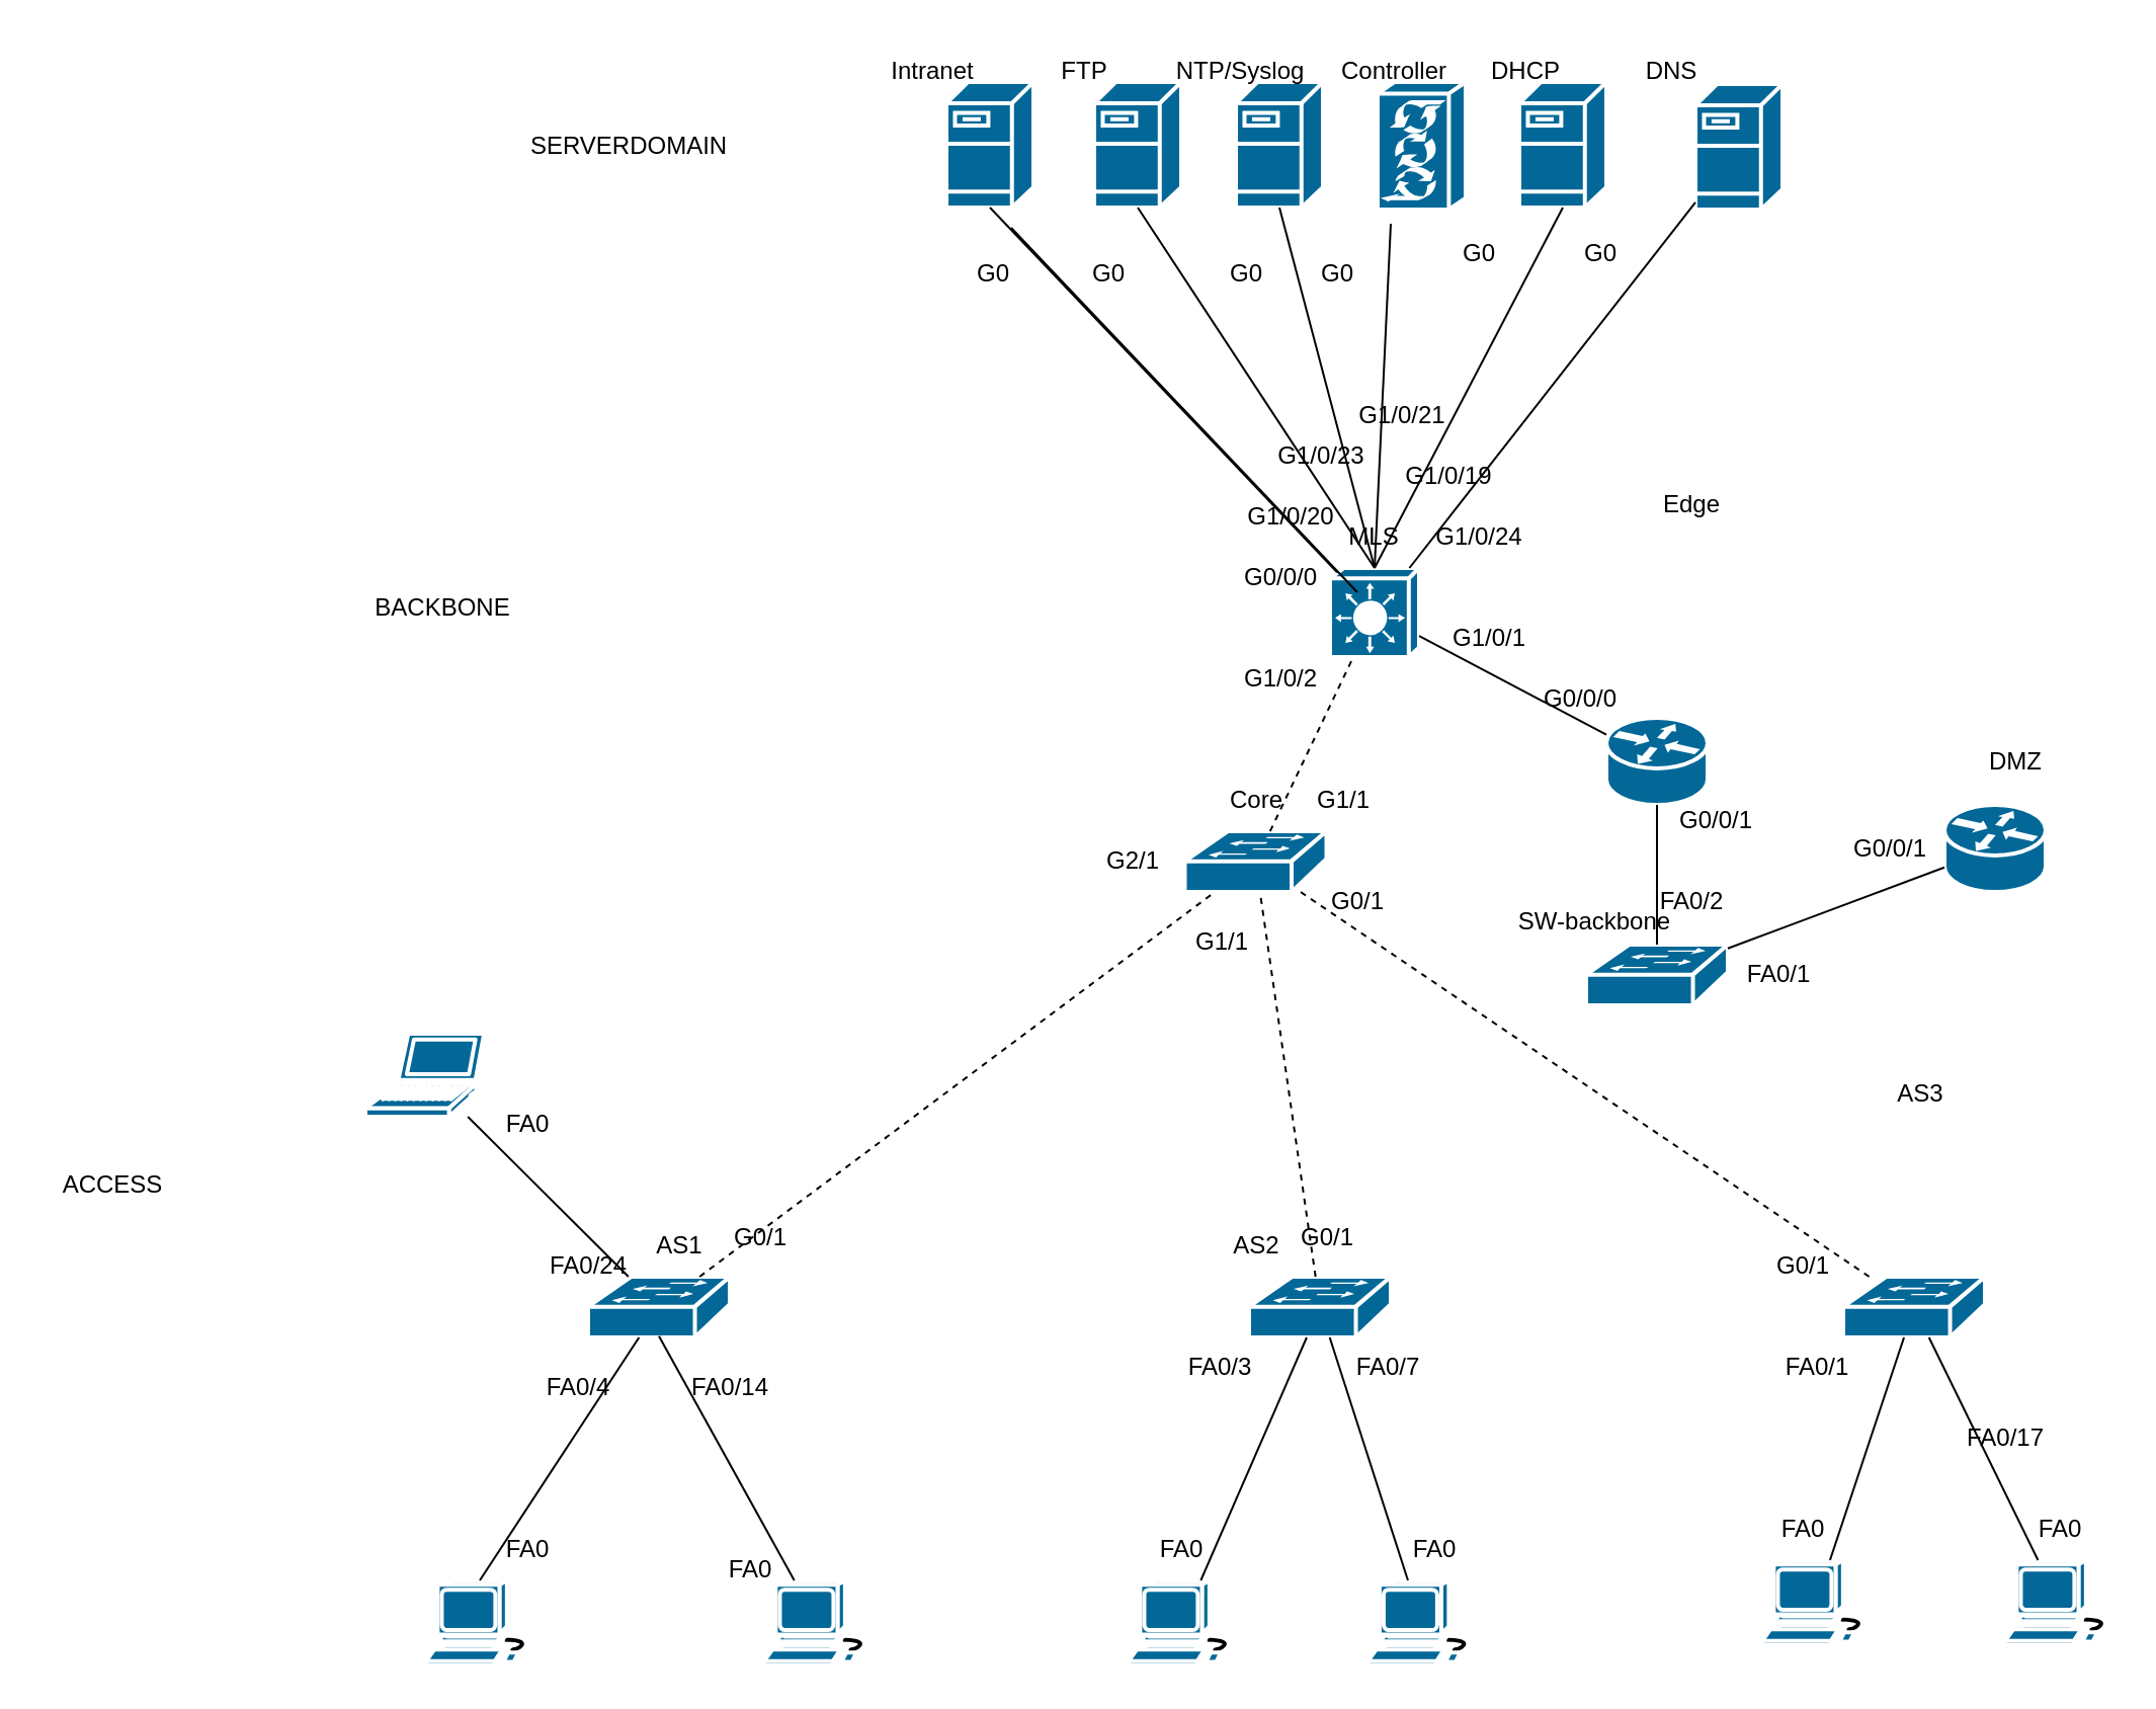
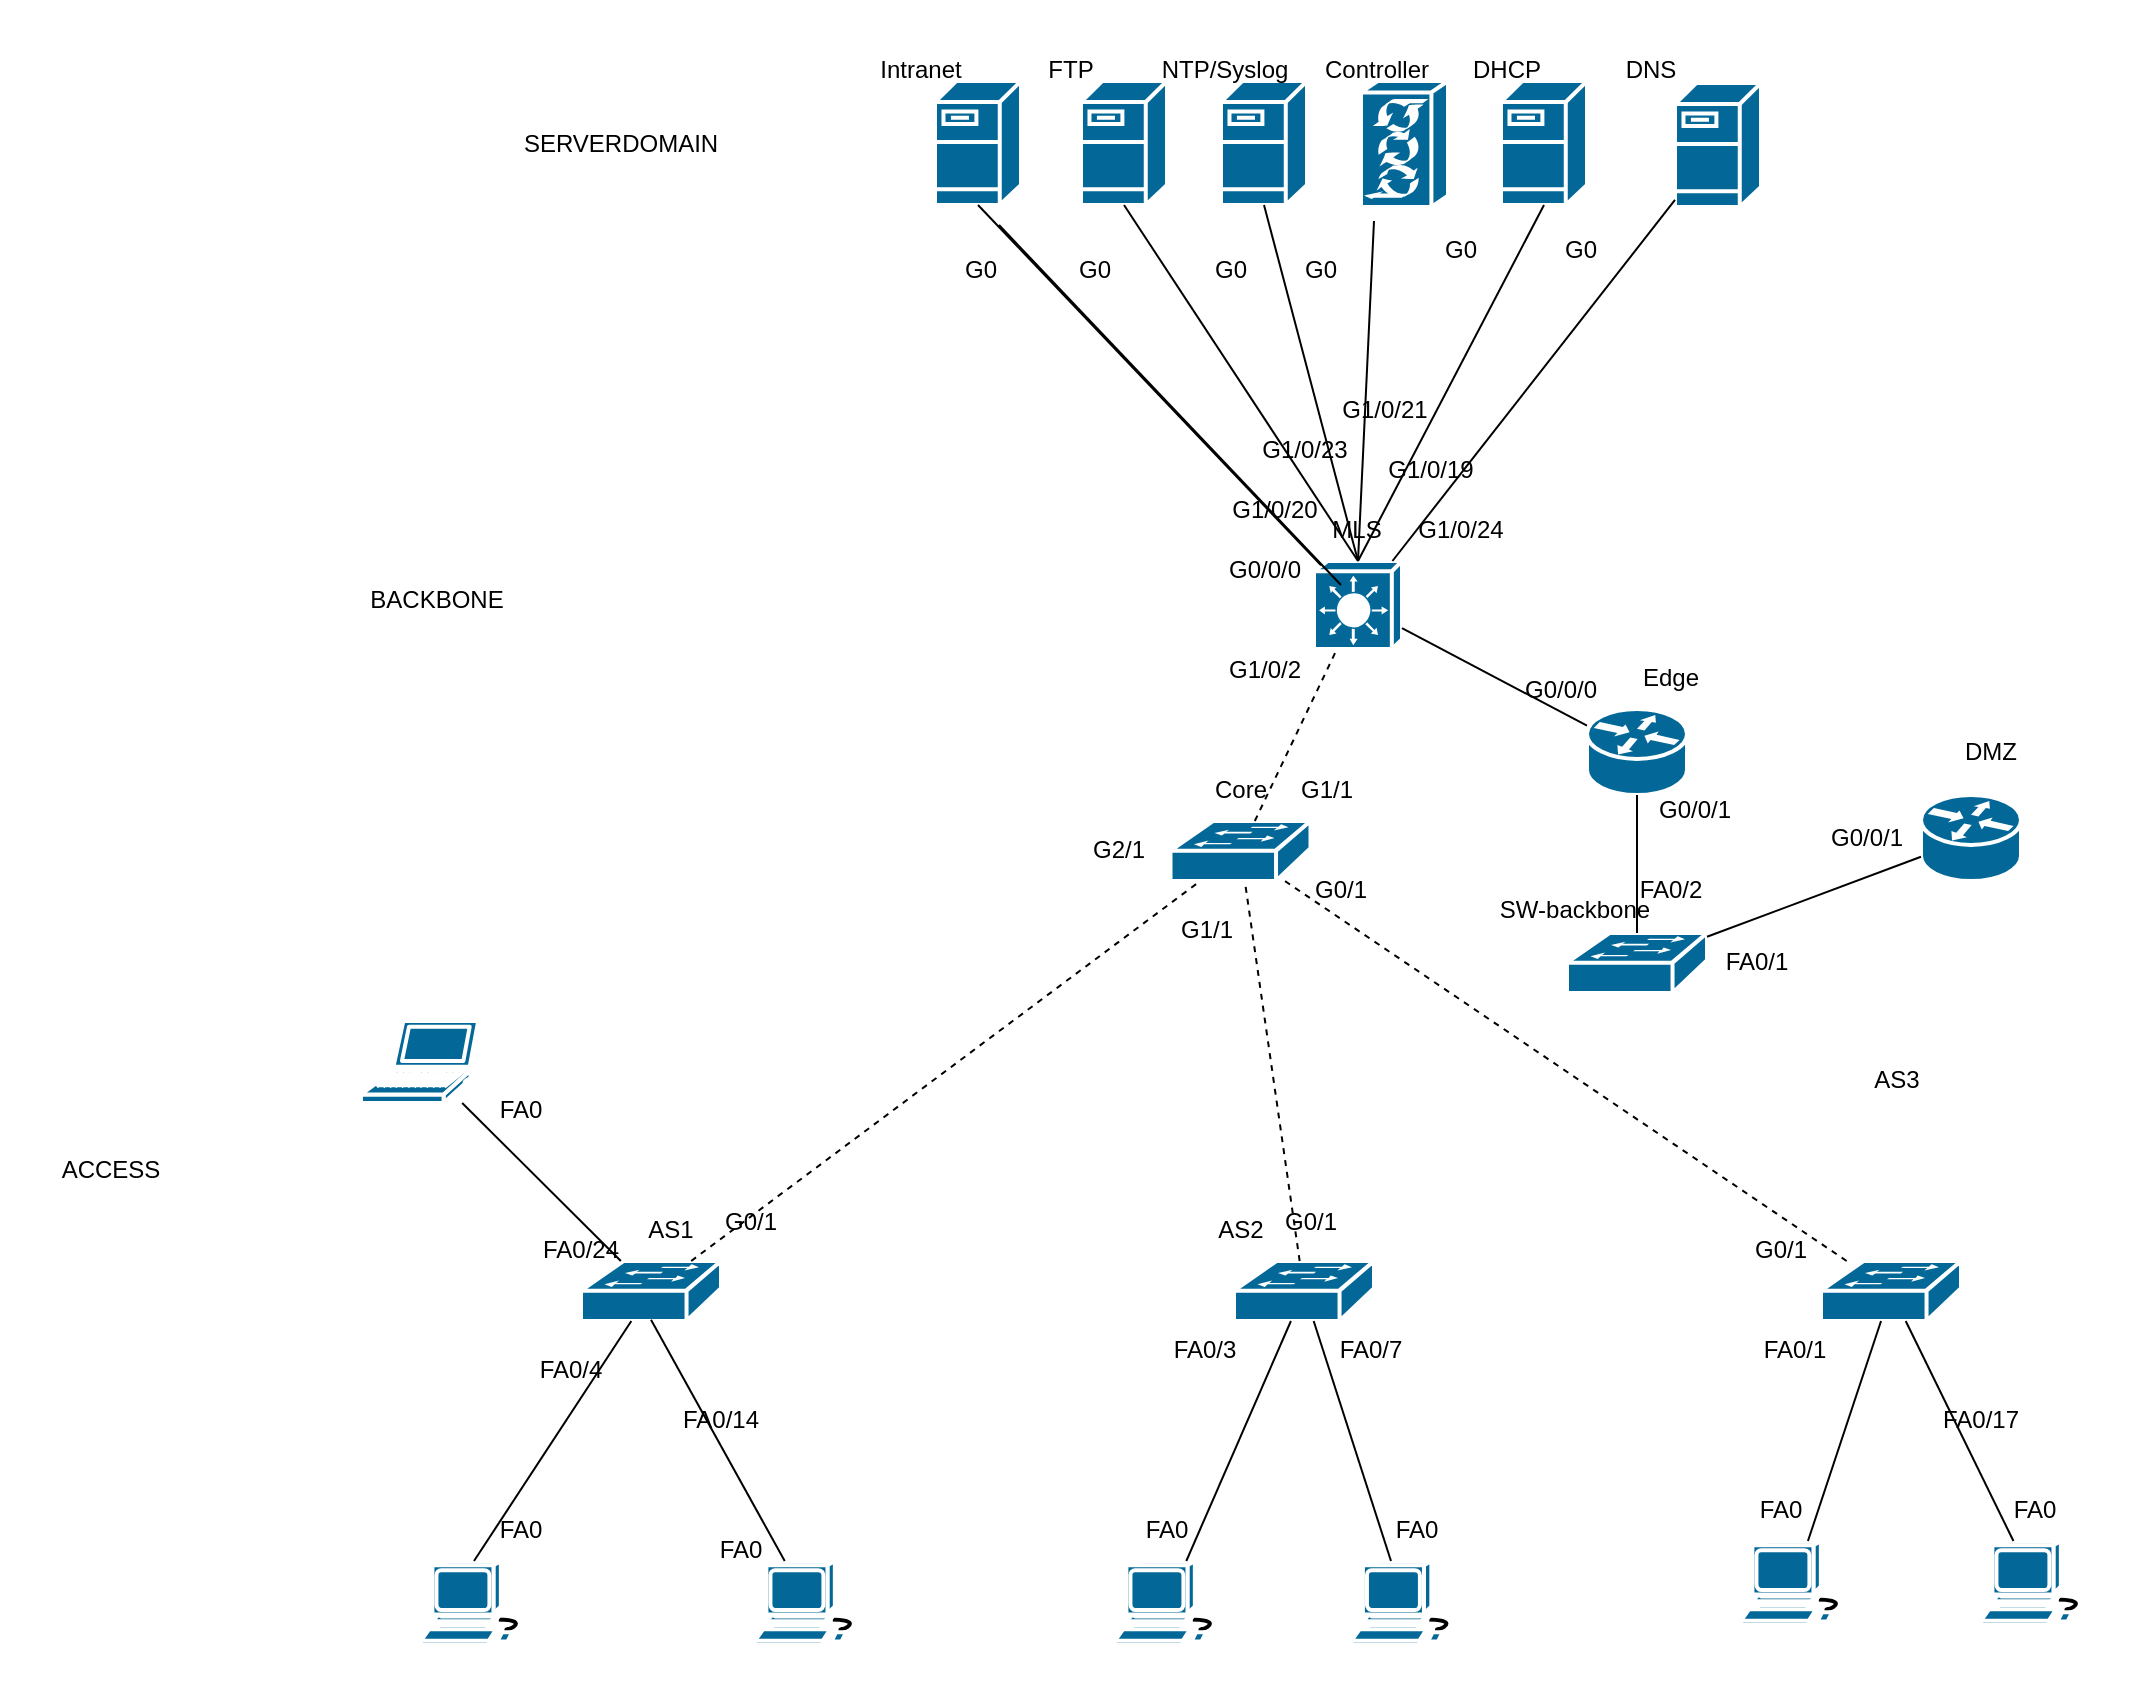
- <mxCell id="35" value="Edge" style="text;html=1;align=center;verticalAlign=middle;resizable=0;points=[];autosize=1;strokeColor=none;fillColor=none;" vertex="1" parent="1"><mxGeometry x="810" y="234" width="50" height="30" as="geometry" /></mxCell>
+ <mxCell id="35" value="Edge" style="text;html=1;align=center;verticalAlign=middle;resizable=0;points=[];autosize=1;strokeColor=none;fillColor=none;" vertex="1" parent="1"><mxGeometry x="810" y="324" width="50" height="30" as="geometry" /></mxCell>
- <mxCell id="65" value="G1/0/1" style="text;html=1;align=center;verticalAlign=middle;resizable=0;points=[];autosize=1;strokeColor=none;fillColor=none;" vertex="1" parent="1"><mxGeometry x="705" y="300" width="60" height="30" as="geometry" /></mxCell>
- <mxCell id="77" value="FA0/14" style="text;html=1;align=center;verticalAlign=middle;resizable=0;points=[];autosize=1;strokeColor=none;fillColor=none;" vertex="1" parent="1"><mxGeometry x="330" y="670" width="60" height="30" as="geometry" /></mxCell>
+ <mxCell id="77" value="FA0/14" style="text;html=1;align=center;verticalAlign=middle;resizable=0;points=[];autosize=1;strokeColor=none;fillColor=none;" vertex="1" parent="1"><mxGeometry x="330" y="695" width="60" height="30" as="geometry" /></mxCell>
